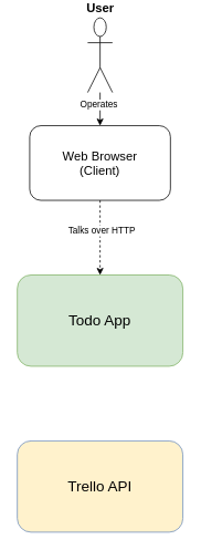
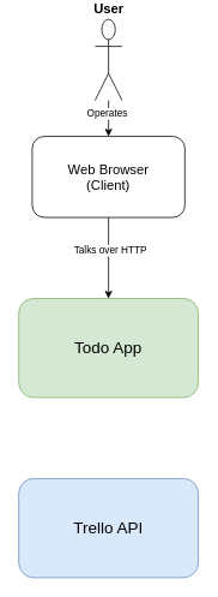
- <mxCell id="6" value="" style="edgeStyle=orthogonalEdgeStyle;rounded=0;orthogonalLoop=1;jettySize=auto;html=1;dashed=1;" edge="1" parent="1" source="8" target="2"><mxGeometry relative="1" as="geometry" /></mxCell>
+ <mxCell id="6" value="" style="edgeStyle=orthogonalEdgeStyle;rounded=0;orthogonalLoop=1;jettySize=auto;html=1;" edge="1" parent="1" source="8" target="2"><mxGeometry relative="1" as="geometry" /></mxCell>
- <mxCell id="9" value="&lt;font style=&quot;font-size: 18px;&quot;&gt;Trello API&lt;/font&gt;" style="rounded=1;whiteSpace=wrap;html=1;fillColor=#fff2cc;strokeColor=#6c8ebf;" vertex="1" parent="1"><mxGeometry x="20" y="530" width="200" height="110" as="geometry" /></mxCell>
+ <mxCell id="9" value="&lt;font style=&quot;font-size: 18px;&quot;&gt;Trello API&lt;/font&gt;" style="rounded=1;whiteSpace=wrap;html=1;fillColor=#dae8fc;strokeColor=#6c8ebf;" vertex="1" parent="1"><mxGeometry x="20" y="530" width="200" height="110" as="geometry" /></mxCell>
